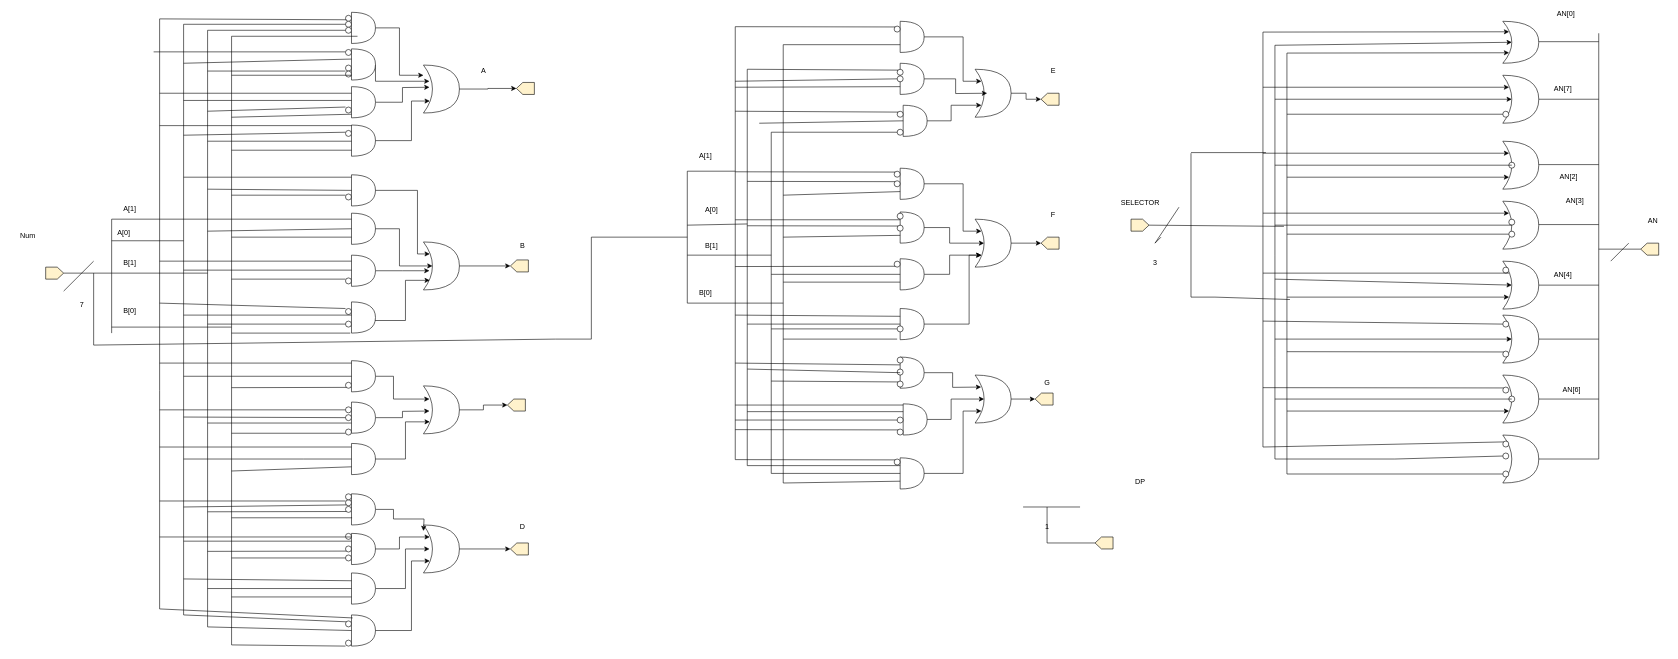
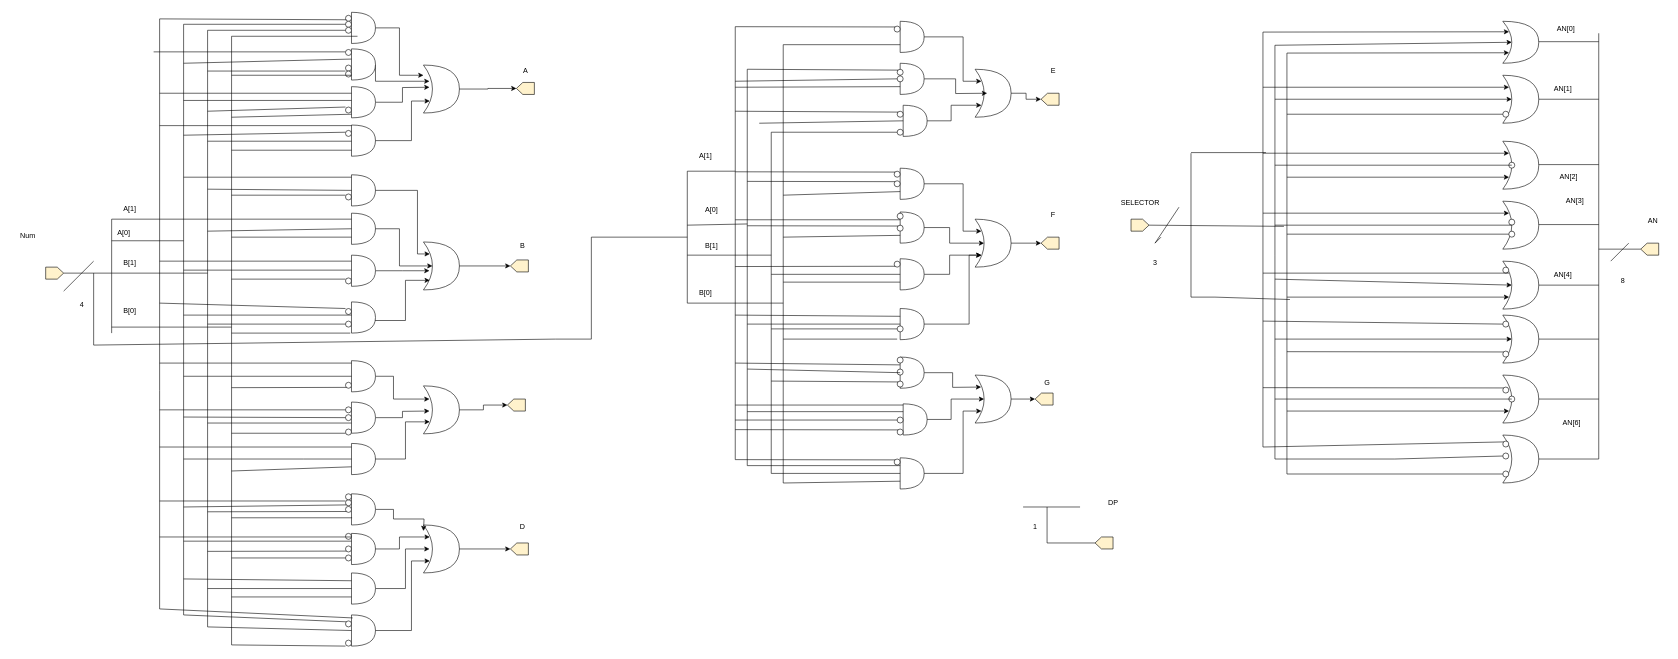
- <mxCell id="34" value="AN[0]" style="text;html=1;align=center;verticalAlign=middle;resizable=0;points=[];autosize=1;strokeColor=none;fillColor=none;" vertex="1" parent="1"><mxGeometry x="2585" y="8" width="50" height="30" as="geometry" /></mxCell>
+ <mxCell id="34" value="AN[0]" style="text;html=1;align=center;verticalAlign=middle;resizable=0;points=[];autosize=1;strokeColor=none;fillColor=none;" vertex="1" parent="1"><mxGeometry x="2585" y="33" width="50" height="30" as="geometry" /></mxCell>
- <mxCell id="172" value="A" style="text;html=1;align=center;verticalAlign=middle;resizable=0;points=[];autosize=1;strokeColor=none;fillColor=none;" vertex="1" parent="1"><mxGeometry x="790" y="103" width="30" height="30" as="geometry" /></mxCell>
+ <mxCell id="172" value="A" style="text;html=1;align=center;verticalAlign=middle;resizable=0;points=[];autosize=1;strokeColor=none;fillColor=none;" vertex="1" parent="1"><mxGeometry x="860" y="103" width="30" height="30" as="geometry" /></mxCell>
- <mxCell id="35" value="AN[7]" style="text;html=1;align=center;verticalAlign=middle;resizable=0;points=[];autosize=1;strokeColor=none;fillColor=none;" vertex="1" parent="1"><mxGeometry x="2580" y="133" width="50" height="30" as="geometry" /></mxCell>
+ <mxCell id="35" value="AN[1]" style="text;html=1;align=center;verticalAlign=middle;resizable=0;points=[];autosize=1;strokeColor=none;fillColor=none;" vertex="1" parent="1"><mxGeometry x="2580" y="133" width="50" height="30" as="geometry" /></mxCell>
+ <mxCell id="44" value="8" style="text;html=1;align=center;verticalAlign=middle;resizable=0;points=[];autosize=1;strokeColor=none;fillColor=none;" vertex="1" parent="1"><mxGeometry x="2690" y="453" width="30" height="30" as="geometry" /></mxCell>
- <mxCell id="295" value="7" style="text;html=1;align=center;verticalAlign=middle;resizable=0;points=[];autosize=1;strokeColor=none;fillColor=none;" vertex="1" parent="1"><mxGeometry x="120" y="493" width="30" height="30" as="geometry" /></mxCell>
+ <mxCell id="295" value="4" style="text;html=1;align=center;verticalAlign=middle;resizable=0;points=[];autosize=1;strokeColor=none;fillColor=none;" vertex="1" parent="1"><mxGeometry x="120" y="493" width="30" height="30" as="geometry" /></mxCell>
- <mxCell id="39" value="AN[6]" style="text;strokeColor=none;align=center;fillColor=none;html=1;verticalAlign=middle;whiteSpace=wrap;rounded=0;" vertex="1" parent="1"><mxGeometry x="2590" y="635" width="60" height="30" as="geometry" /></mxCell>
+ <mxCell id="39" value="AN[6]" style="text;strokeColor=none;align=center;fillColor=none;html=1;verticalAlign=middle;whiteSpace=wrap;rounded=0;" vertex="1" parent="1"><mxGeometry x="2590" y="690" width="60" height="30" as="geometry" /></mxCell>
- <mxCell id="123" value="DP" style="text;html=1;align=center;verticalAlign=middle;resizable=0;points=[];autosize=1;strokeColor=none;fillColor=none;" vertex="1" parent="1"><mxGeometry x="1880" y="788" width="40" height="30" as="geometry" /></mxCell>
+ <mxCell id="123" value="DP" style="text;html=1;align=center;verticalAlign=middle;resizable=0;points=[];autosize=1;strokeColor=none;fillColor=none;" vertex="1" parent="1"><mxGeometry x="1835" y="823" width="40" height="30" as="geometry" /></mxCell>
- <mxCell id="122" value="1" style="text;html=1;align=center;verticalAlign=middle;resizable=0;points=[];autosize=1;strokeColor=none;fillColor=none;" vertex="1" parent="1"><mxGeometry x="1730" y="863" width="30" height="30" as="geometry" /></mxCell>
+ <mxCell id="122" value="1" style="text;html=1;align=center;verticalAlign=middle;resizable=0;points=[];autosize=1;strokeColor=none;fillColor=none;" vertex="1" parent="1"><mxGeometry x="1710" y="863" width="30" height="30" as="geometry" /></mxCell>
